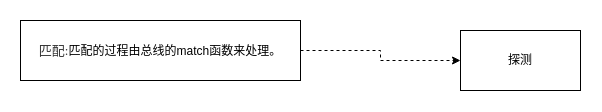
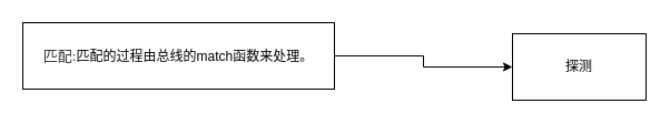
- <mxCell id="2" value="" style="edgeStyle=orthogonalEdgeStyle;rounded=0;orthogonalLoop=1;jettySize=auto;html=1;dashed=1;" edge="1" parent="1" source="3" target="4"><mxGeometry relative="1" as="geometry" /></mxCell>
+ <mxCell id="2" value="" style="edgeStyle=orthogonalEdgeStyle;rounded=0;orthogonalLoop=1;jettySize=auto;html=1;" edge="1" parent="1" source="3" target="4"><mxGeometry relative="1" as="geometry" /></mxCell>
